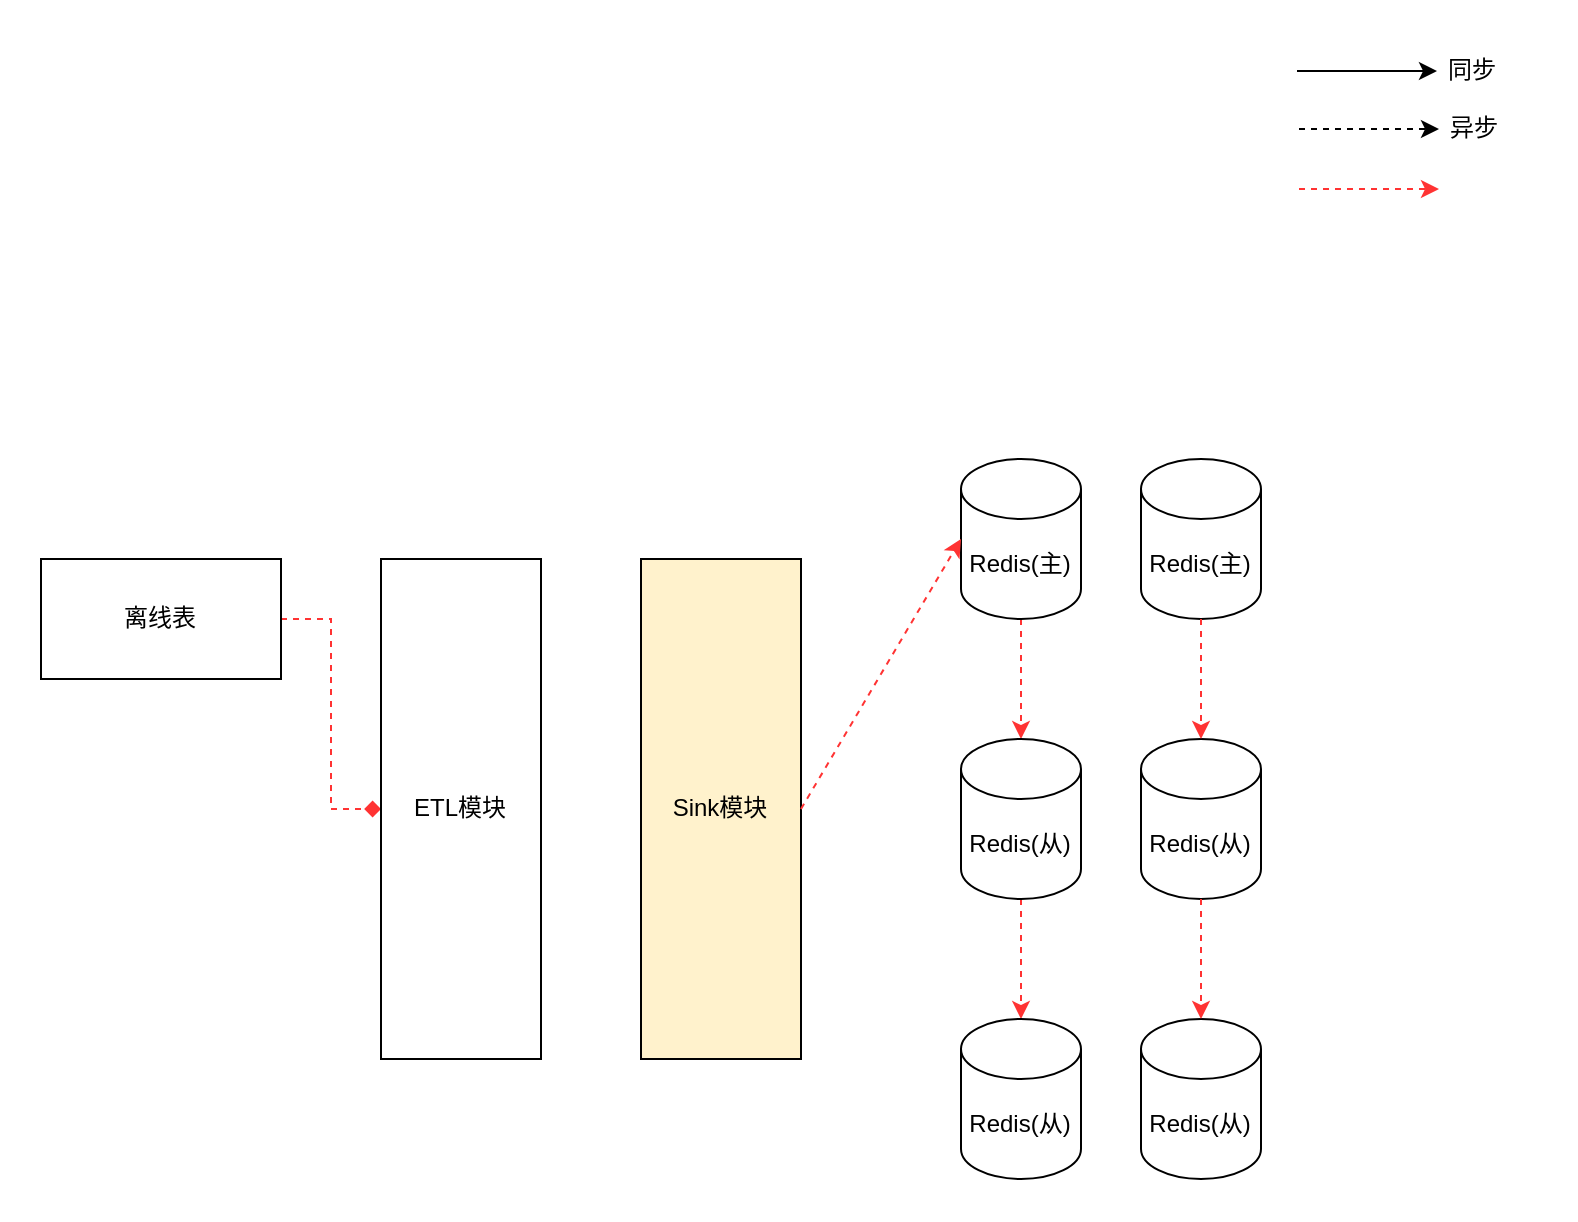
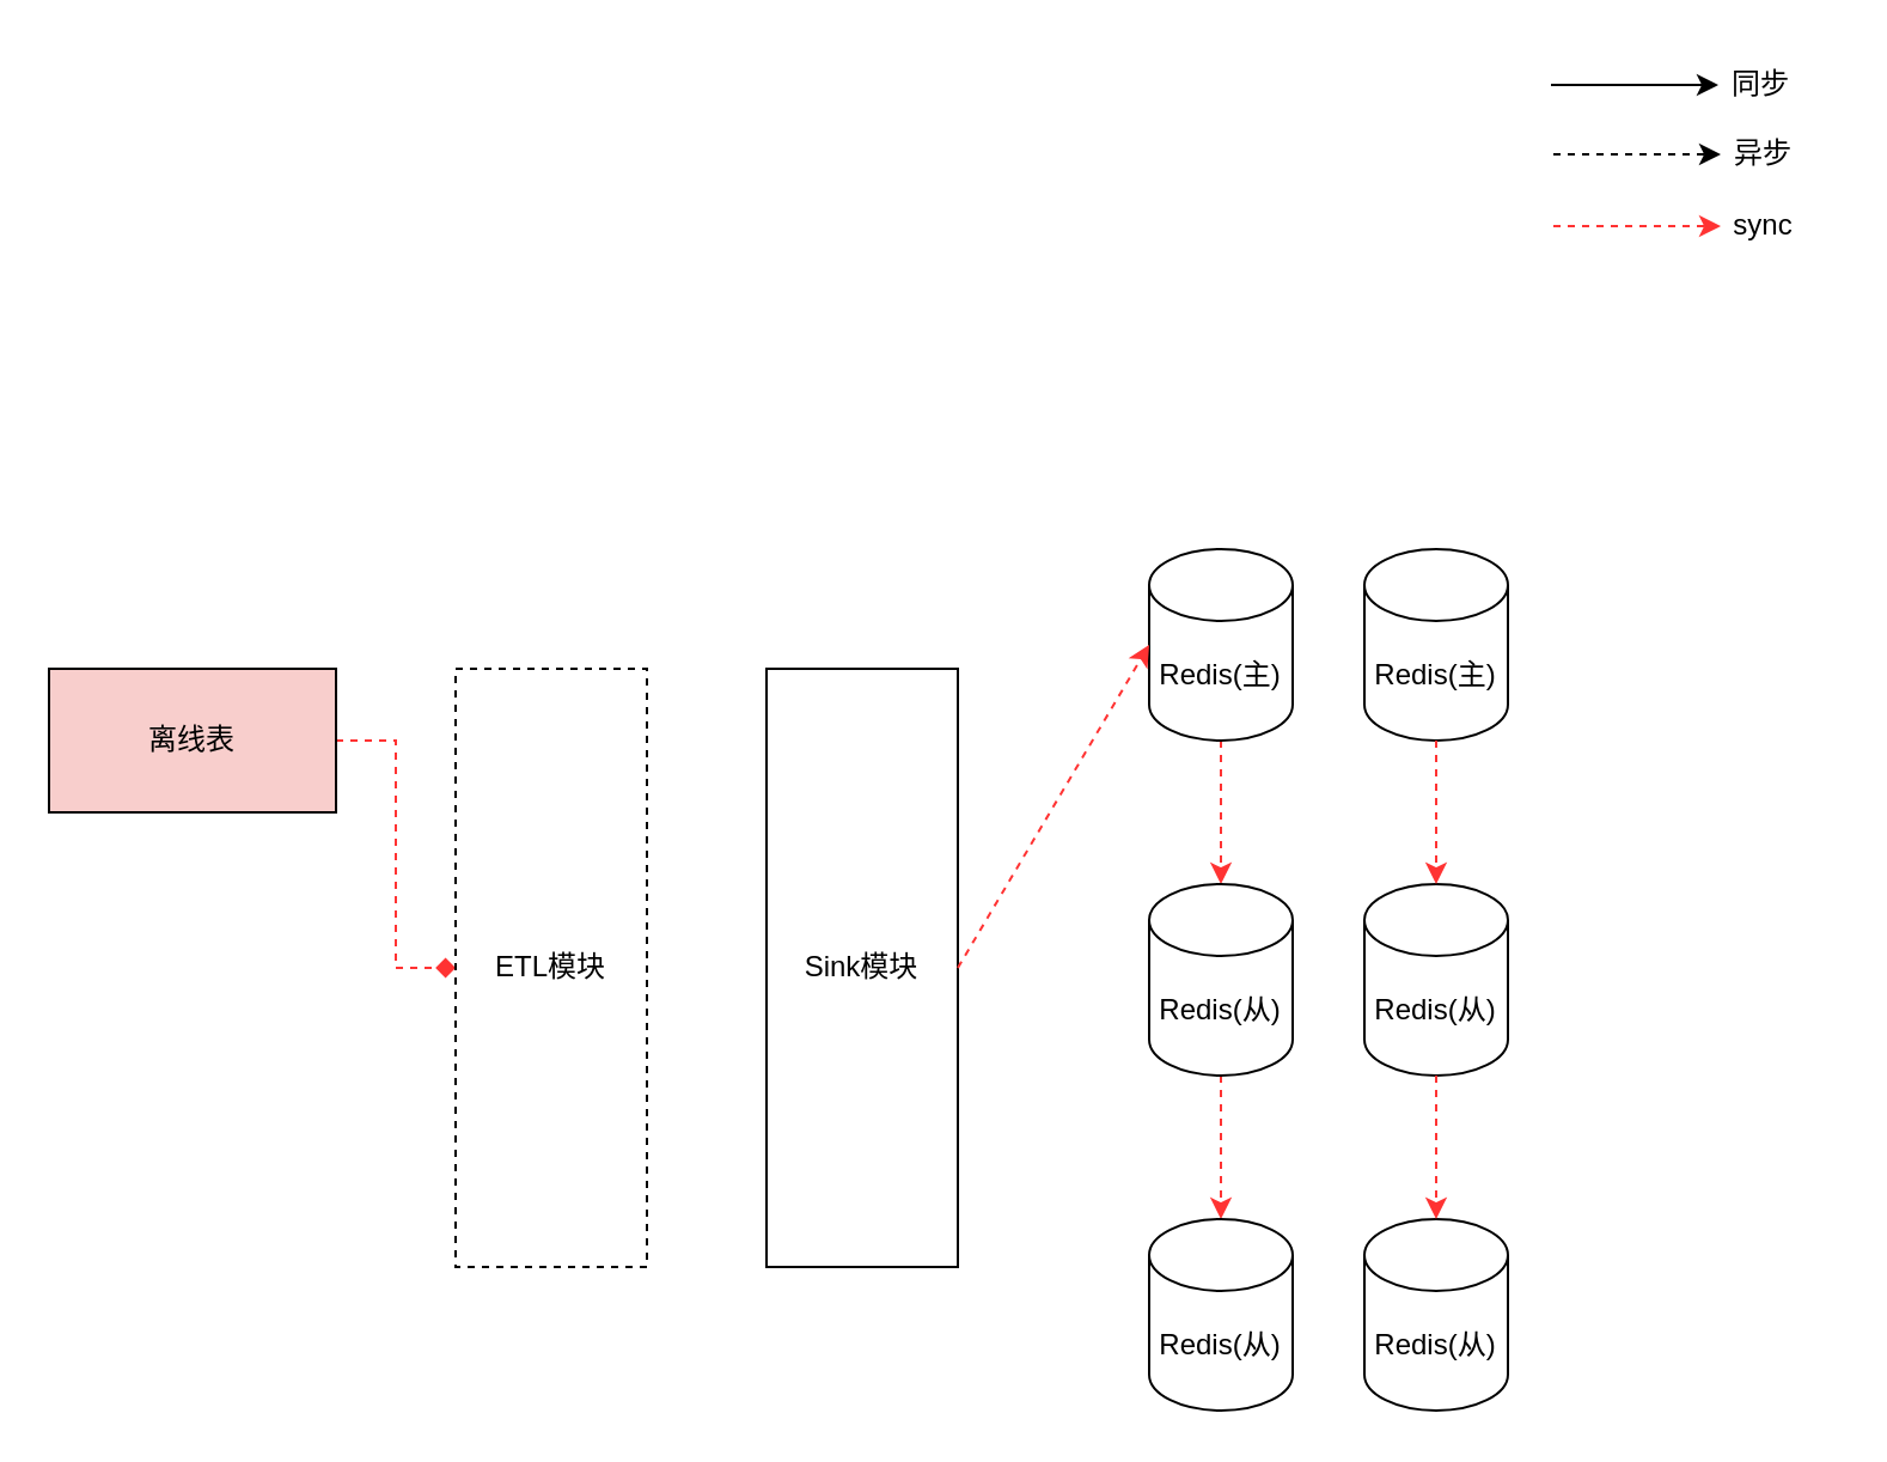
+ <mxCell id="11" value="sync" style="text;html=1;strokeColor=none;fillColor=none;align=center;verticalAlign=middle;whiteSpace=wrap;rounded=0;fontSize=12;" vertex="1" parent="9"><mxGeometry x="59" y="59" width="60" height="30" as="geometry" /></mxCell>
- <mxCell id="3" value="&lt;font style=&quot;font-size: 12px&quot;&gt;离线表&lt;/font&gt;" style="rounded=0;whiteSpace=wrap;html=1;" vertex="1" parent="1"><mxGeometry x="20" y="279" width="120" height="60" as="geometry" /></mxCell>
+ <mxCell id="3" value="&lt;font style=&quot;font-size: 12px&quot;&gt;离线表&lt;/font&gt;" style="rounded=0;whiteSpace=wrap;html=1;fillColor=#f8cecc;" vertex="1" parent="1"><mxGeometry x="20" y="279" width="120" height="60" as="geometry" /></mxCell>
- <mxCell id="16" value="ETL模块" style="rounded=0;whiteSpace=wrap;html=1;fontSize=12;" vertex="1" parent="1"><mxGeometry x="190" y="279" width="80" height="250" as="geometry" /></mxCell>
+ <mxCell id="16" value="ETL模块" style="rounded=0;whiteSpace=wrap;html=1;fontSize=12;dashed=1;" vertex="1" parent="1"><mxGeometry x="190" y="279" width="80" height="250" as="geometry" /></mxCell>
- <mxCell id="17" value="Sink模块" style="rounded=0;whiteSpace=wrap;html=1;fontSize=12;fillColor=#fff2cc;" vertex="1" parent="1"><mxGeometry x="320" y="279" width="80" height="250" as="geometry" /></mxCell>
+ <mxCell id="17" value="Sink模块" style="rounded=0;whiteSpace=wrap;html=1;fontSize=12;" vertex="1" parent="1"><mxGeometry x="320" y="279" width="80" height="250" as="geometry" /></mxCell>
